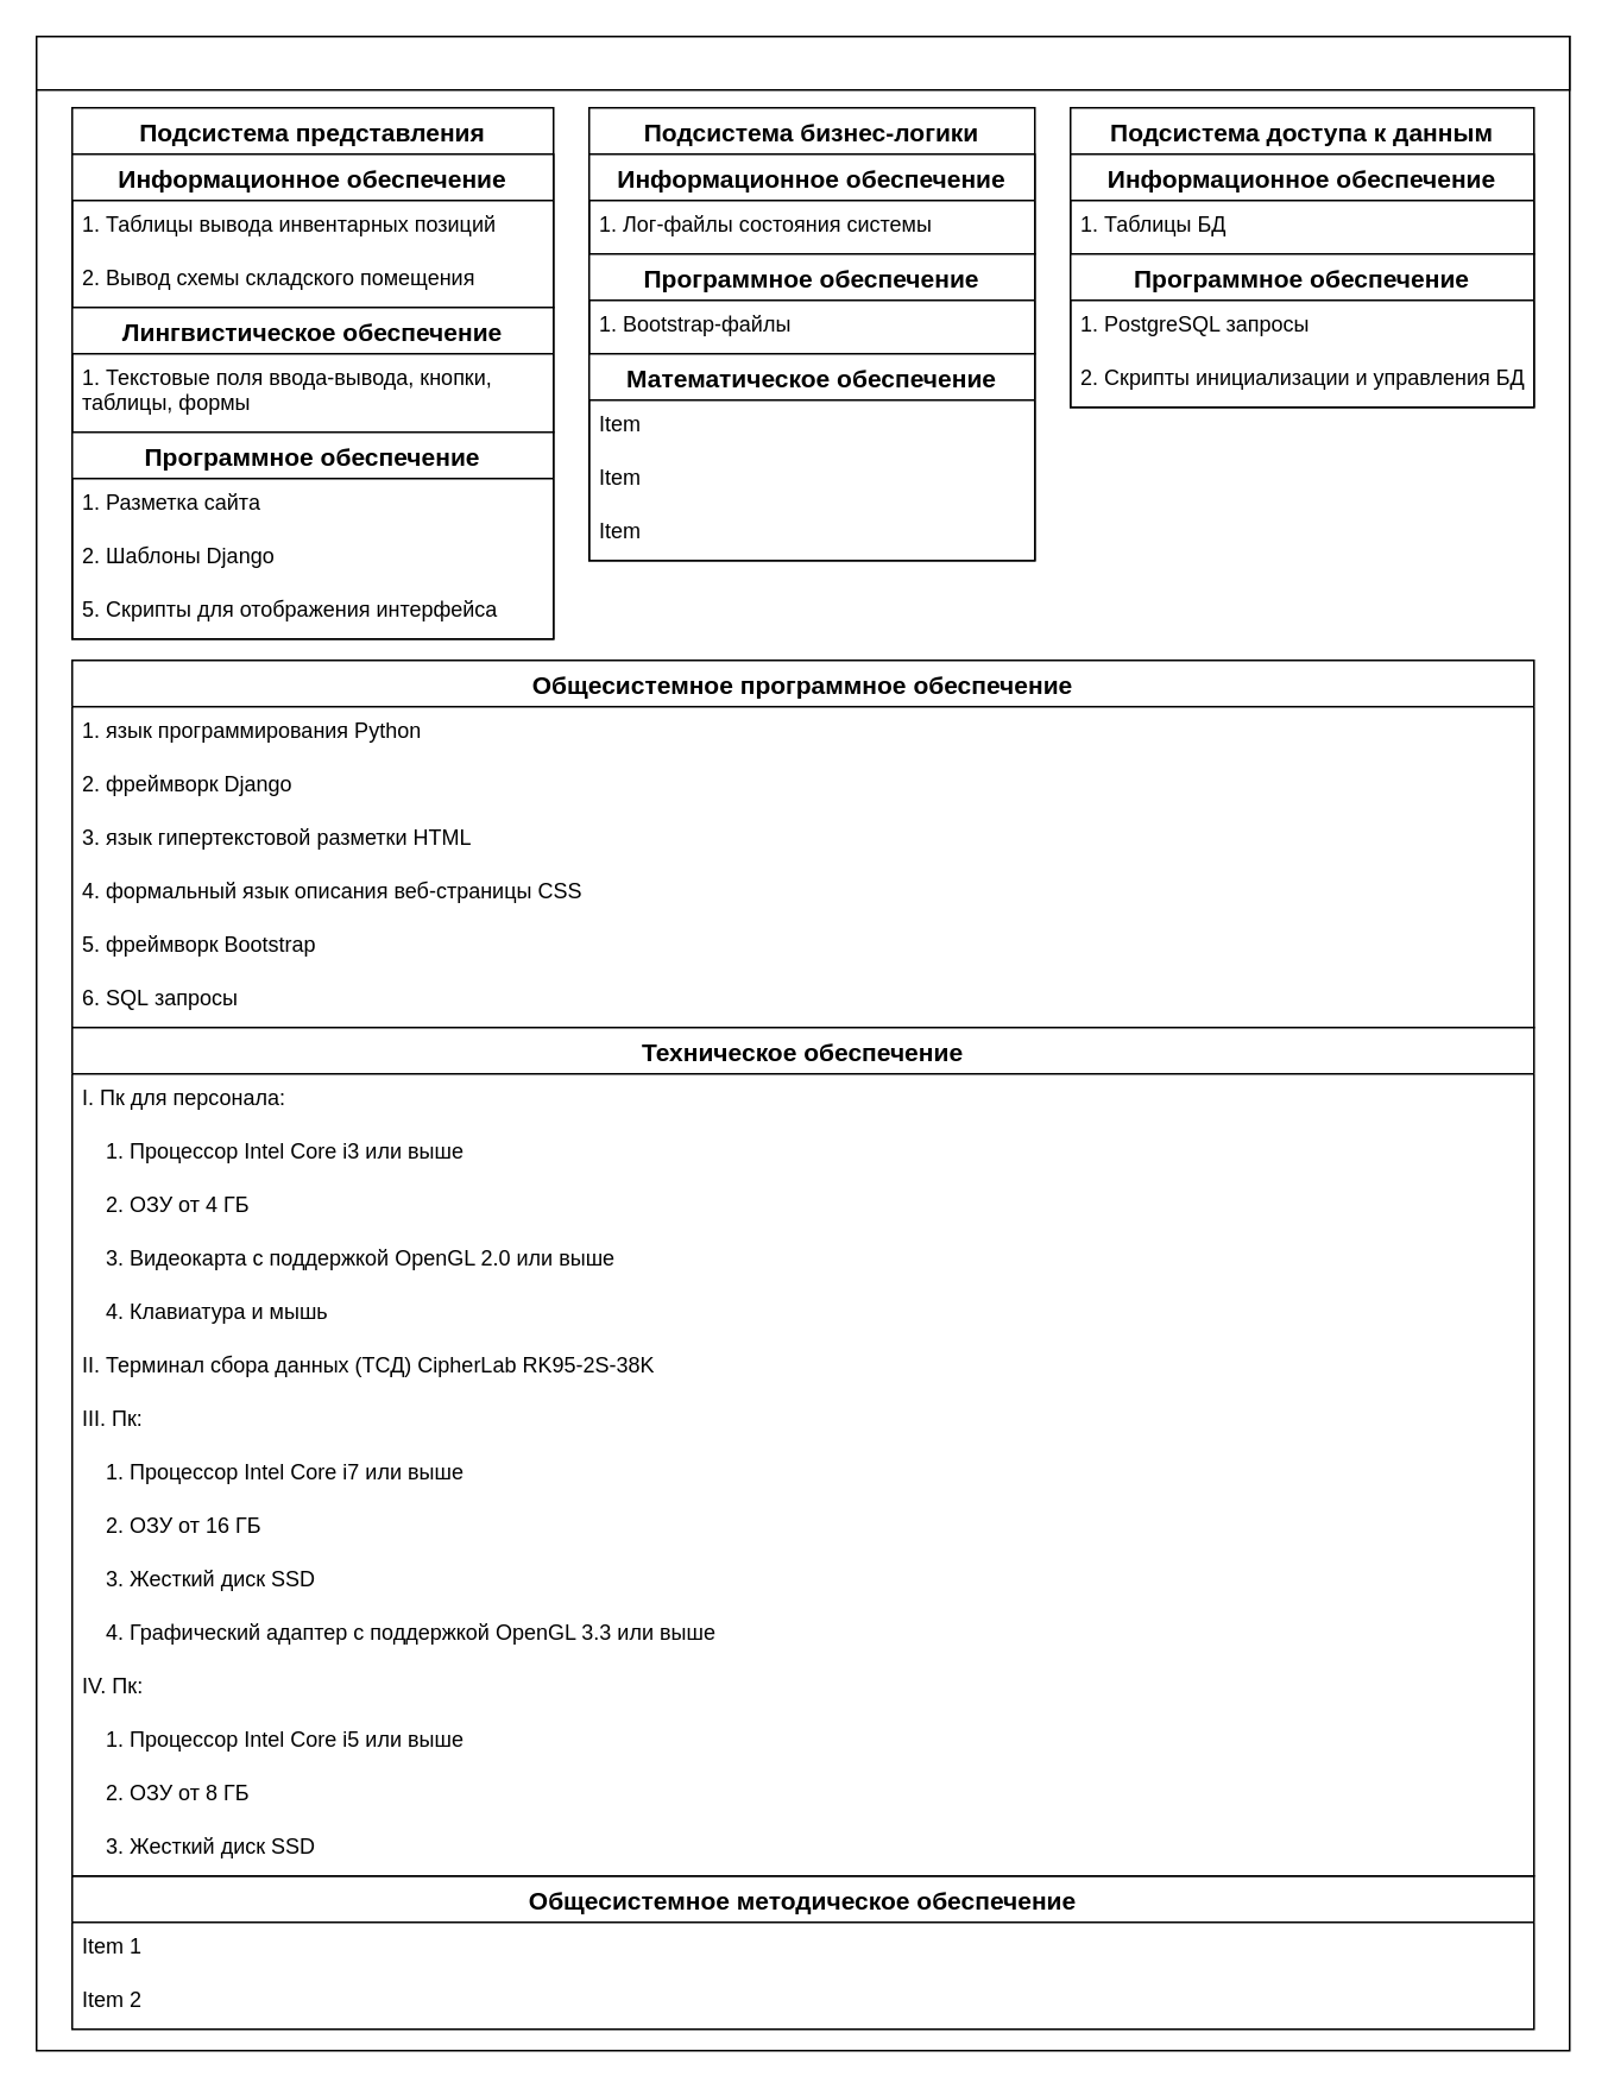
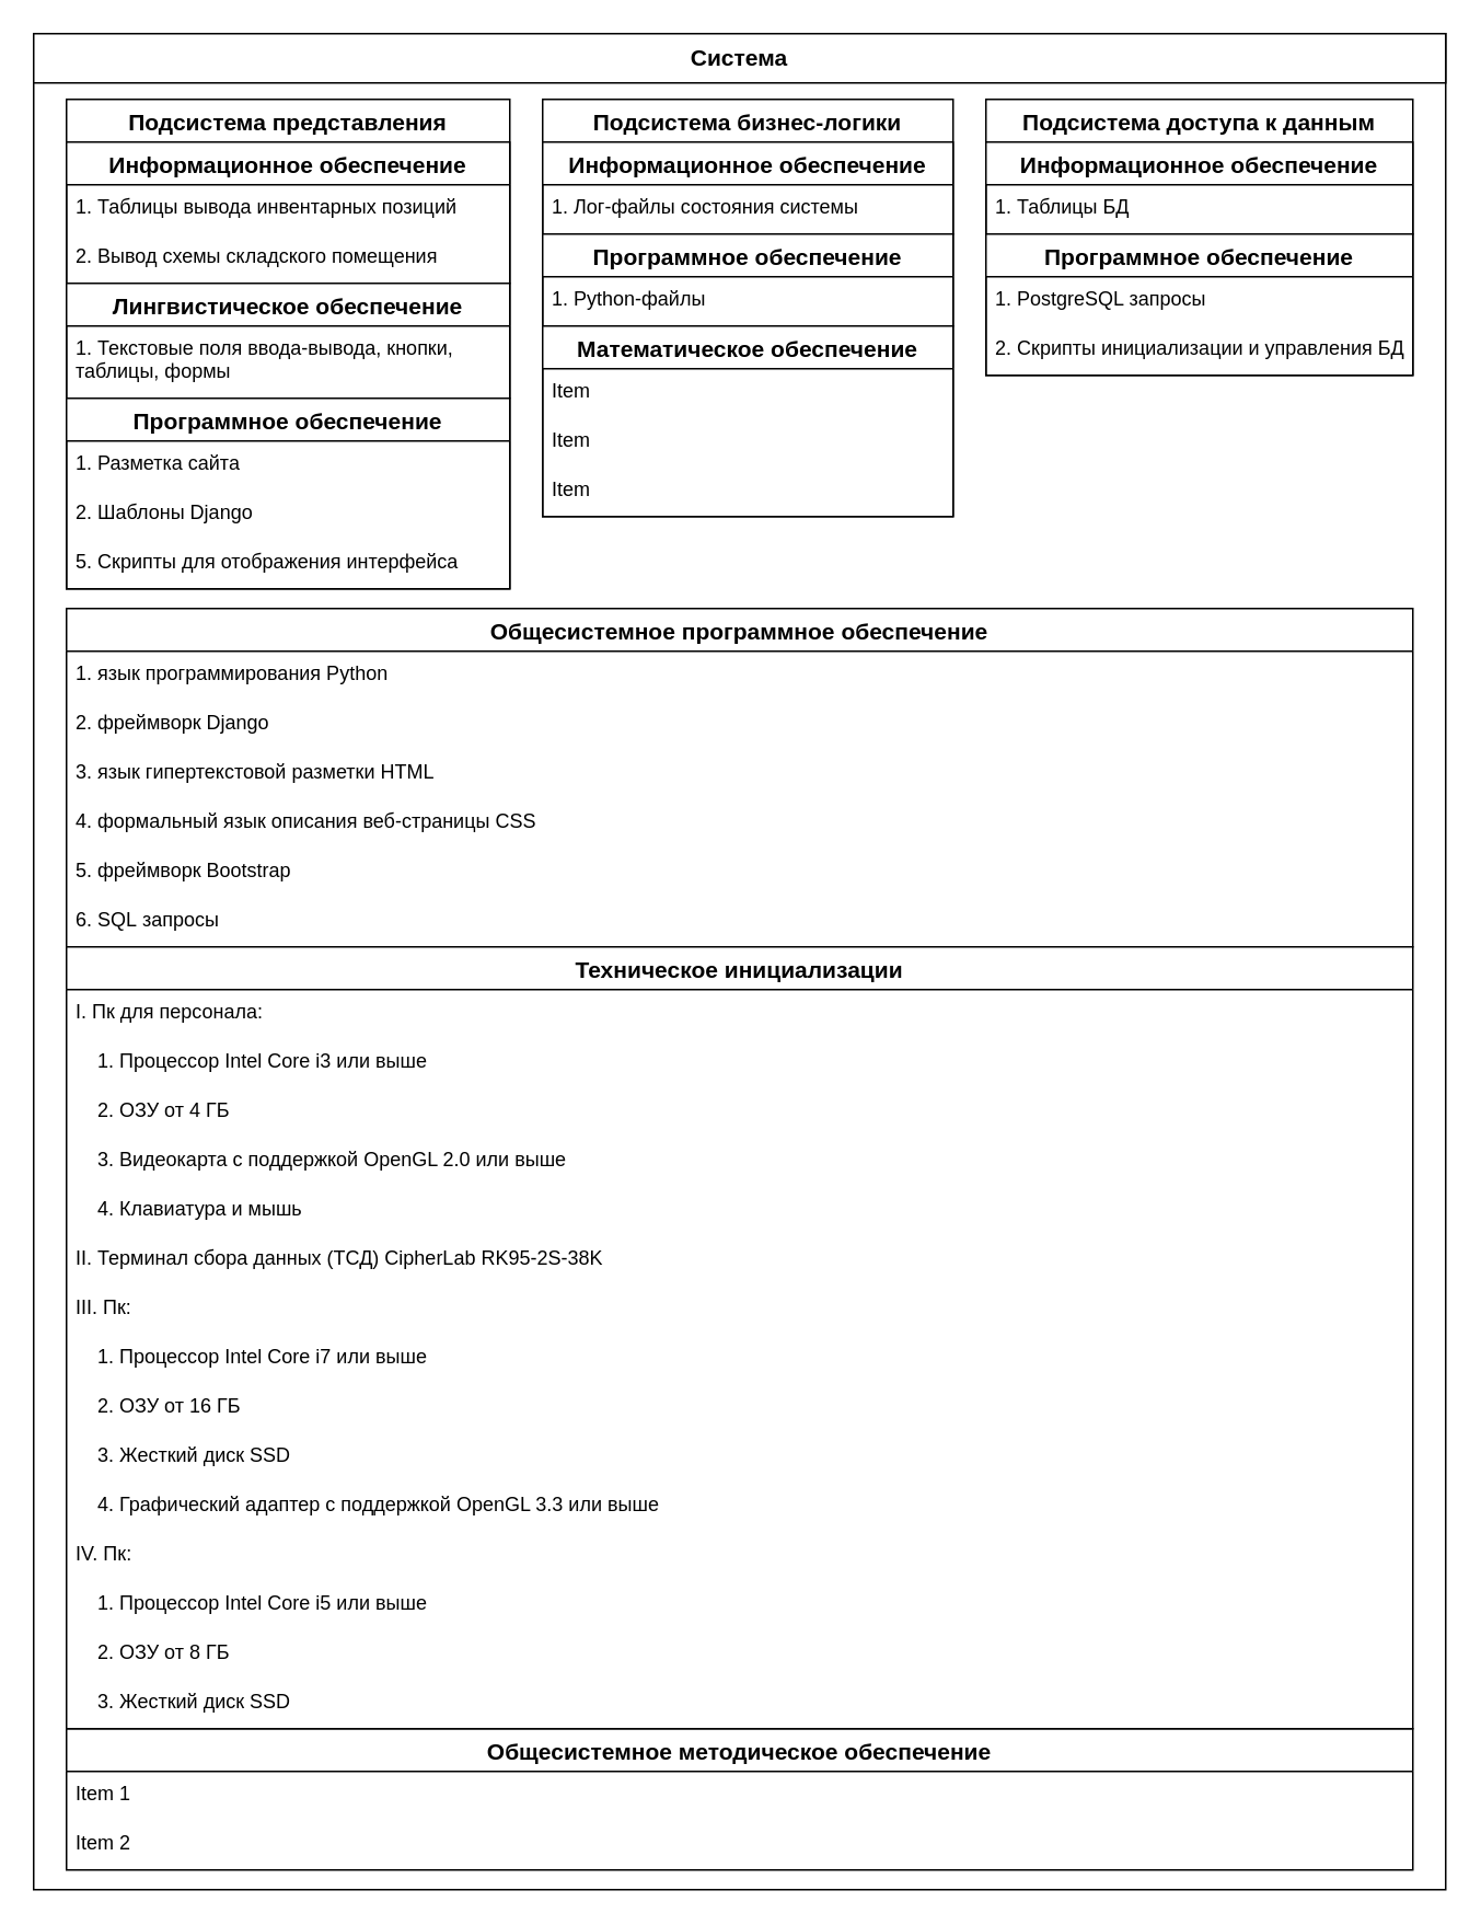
+ <mxCell id="55" value="&lt;span style=&quot;font-size: 14px;&quot;&gt;Система&lt;/span&gt;" style="text;html=1;strokeColor=none;fillColor=none;align=center;verticalAlign=middle;whiteSpace=wrap;rounded=0;fontStyle=1;fontSize=14;" vertex="1" parent="1"><mxGeometry width="860" height="30" as="geometry" x="20" y="20" /></mxCell>
- <mxCell id="17" value="1. Bootstrap-файлы" style="text;strokeColor=none;fillColor=none;spacingLeft=4;spacingRight=4;overflow=hidden;rotatable=0;points=[[0,0.5],[1,0.5]];portConstraint=eastwest;fontSize=12;" vertex="1" parent="16"><mxGeometry y="26" width="250" height="30" as="geometry" /></mxCell>
+ <mxCell id="17" value="1. Python-файлы" style="text;strokeColor=none;fillColor=none;spacingLeft=4;spacingRight=4;overflow=hidden;rotatable=0;points=[[0,0.5],[1,0.5]];portConstraint=eastwest;fontSize=12;" vertex="1" parent="16"><mxGeometry y="26" width="250" height="30" as="geometry" /></mxCell>
- <mxCell id="38" value="Техническое обеспечение" style="swimlane;fontStyle=1;childLayout=stackLayout;horizontal=1;startSize=26;horizontalStack=0;resizeParent=1;resizeParentMax=0;resizeLast=0;collapsible=1;marginBottom=0;align=center;fontSize=14;" vertex="1" parent="1"><mxGeometry x="40" y="576" width="820" height="476" as="geometry" /></mxCell>
+ <mxCell id="38" value="Техническое инициализации" style="swimlane;fontStyle=1;childLayout=stackLayout;horizontal=1;startSize=26;horizontalStack=0;resizeParent=1;resizeParentMax=0;resizeLast=0;collapsible=1;marginBottom=0;align=center;fontSize=14;" vertex="1" parent="1"><mxGeometry x="40" y="576" width="820" height="476" as="geometry" /></mxCell>
